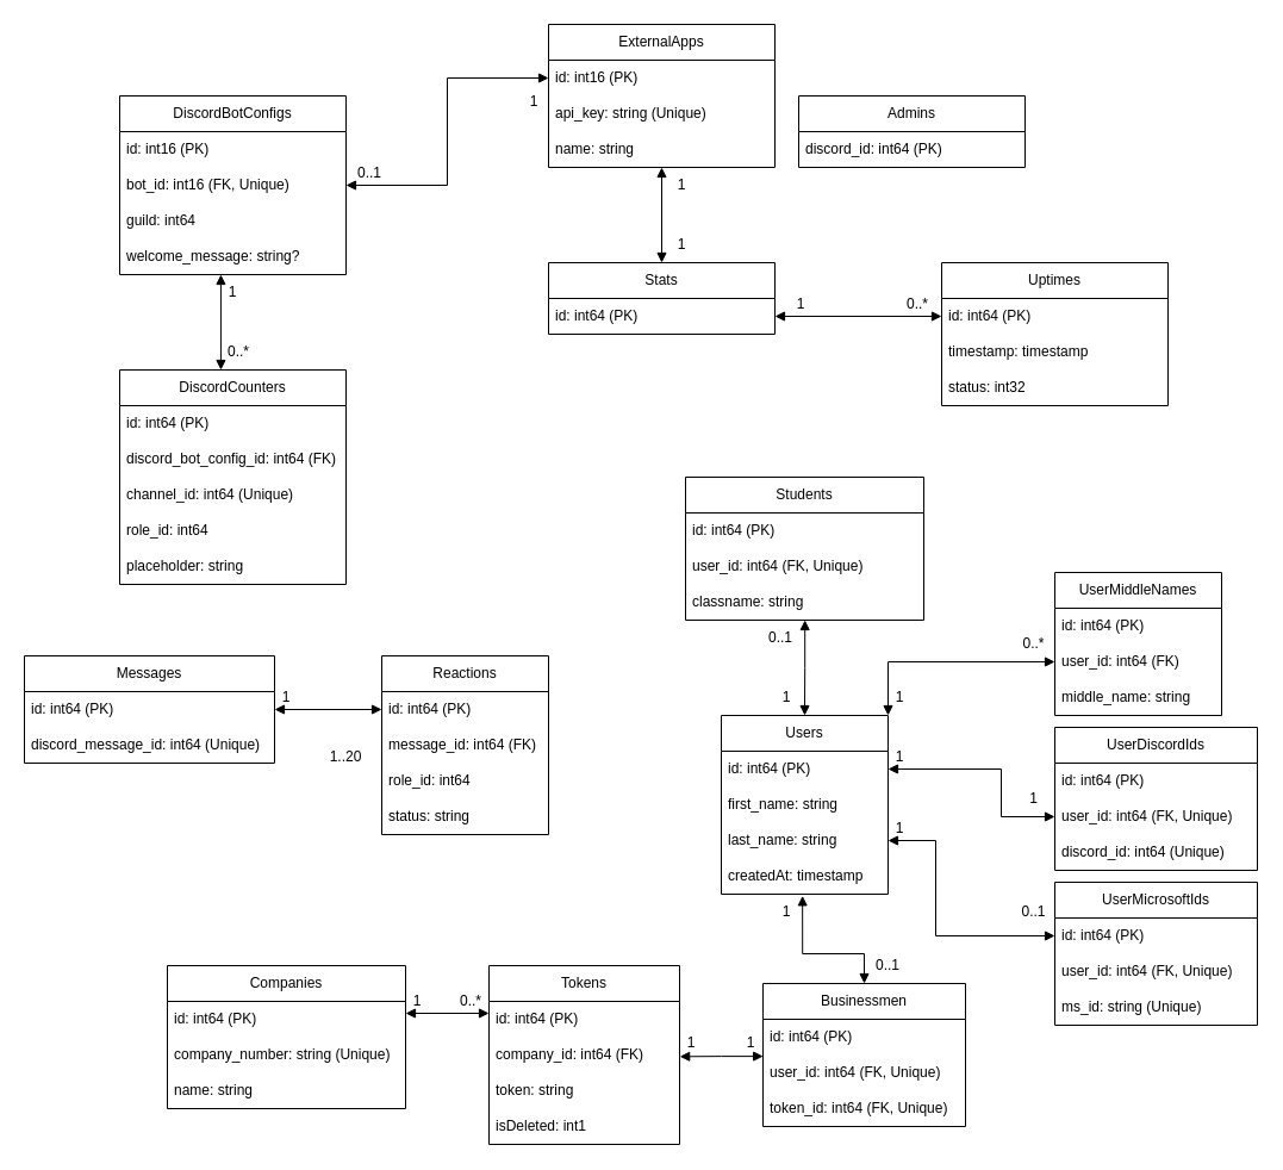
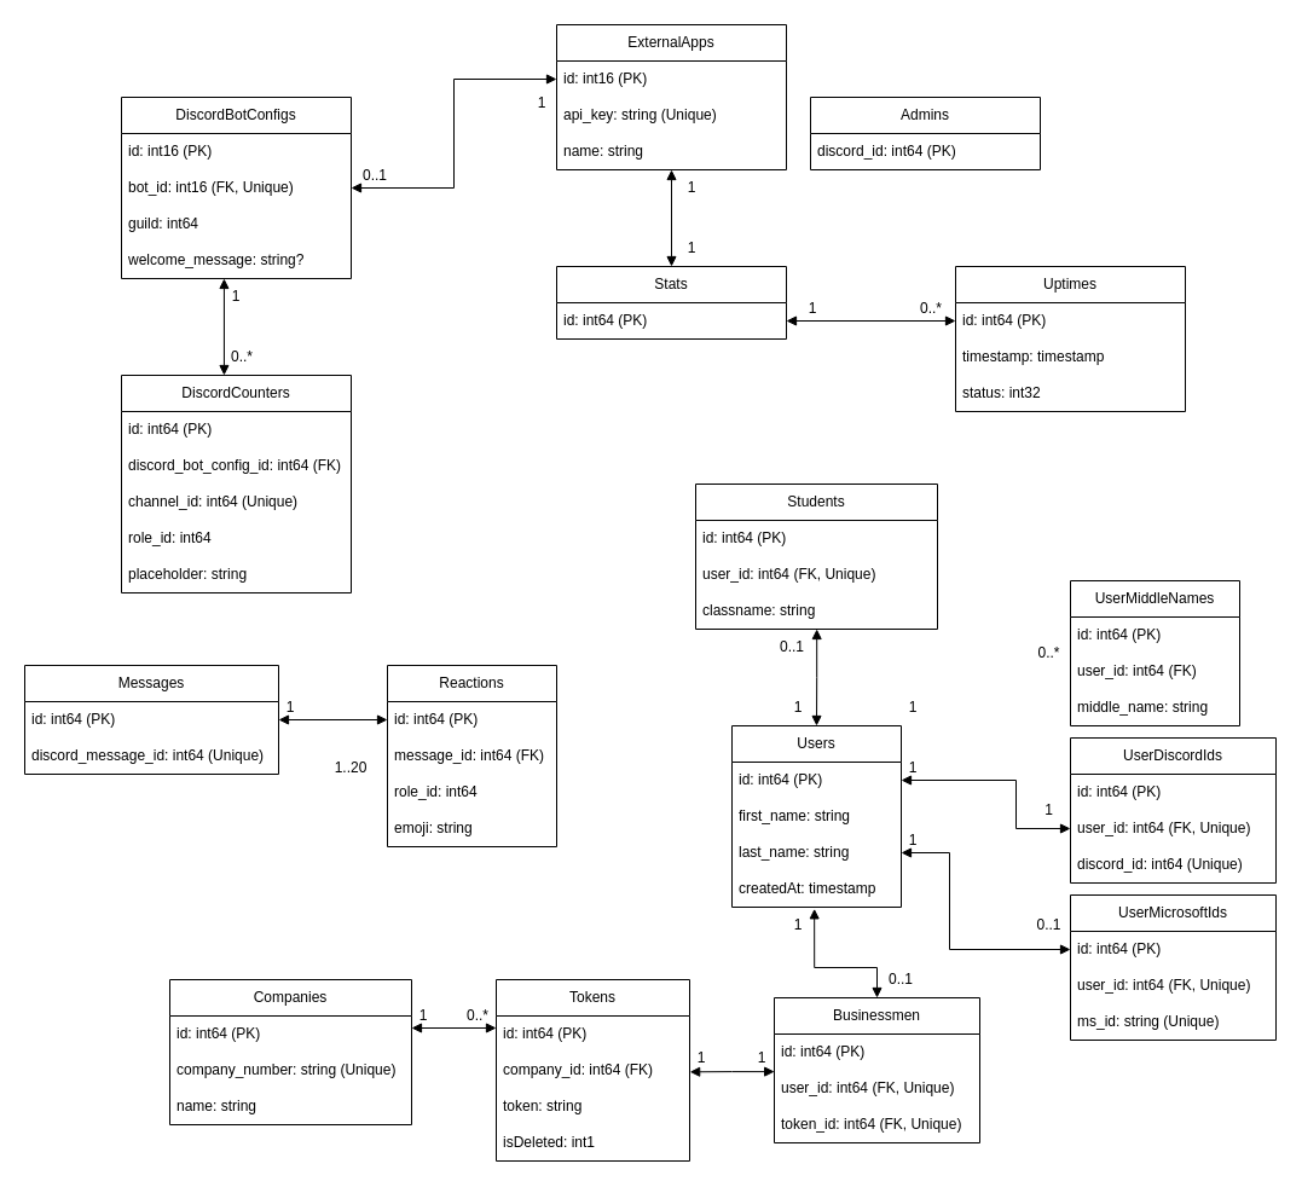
- <mxCell id="57" style="edgeStyle=orthogonalEdgeStyle;rounded=0;orthogonalLoop=1;jettySize=auto;html=1;endArrow=block;endFill=1;startArrow=block;startFill=1;entryX=1;entryY=0;entryDx=0;entryDy=0;exitX=0;exitY=0.5;exitDx=0;exitDy=0;movable=1;resizable=1;rotatable=1;deletable=1;editable=1;locked=0;connectable=1;" parent="1" source="39" target="28" edge="1"><mxGeometry relative="1" as="geometry"><mxPoint x="525" y="870" as="sourcePoint" /><mxPoint x="436" y="870" as="targetPoint" /></mxGeometry></mxCell>
- <mxCell id="22" value="status: string" style="text;strokeColor=none;fillColor=none;align=left;verticalAlign=middle;spacingLeft=4;spacingRight=4;overflow=hidden;points=[[0,0.5],[1,0.5]];portConstraint=eastwest;rotatable=1;whiteSpace=wrap;html=1;movable=1;resizable=1;deletable=1;editable=1;locked=0;connectable=1;" parent="18" vertex="1"><mxGeometry y="120" width="140" height="30" as="geometry" /></mxCell>
+ <mxCell id="22" value="emoji: string" style="text;strokeColor=none;fillColor=none;align=left;verticalAlign=middle;spacingLeft=4;spacingRight=4;overflow=hidden;points=[[0,0.5],[1,0.5]];portConstraint=eastwest;rotatable=1;whiteSpace=wrap;html=1;movable=1;resizable=1;deletable=1;editable=1;locked=0;connectable=1;" parent="18" vertex="1"><mxGeometry y="120" width="140" height="30" as="geometry" /></mxCell>
